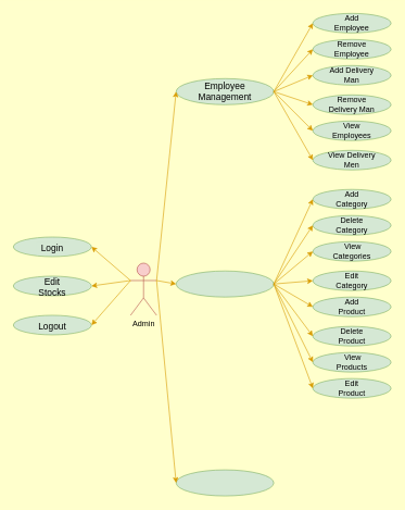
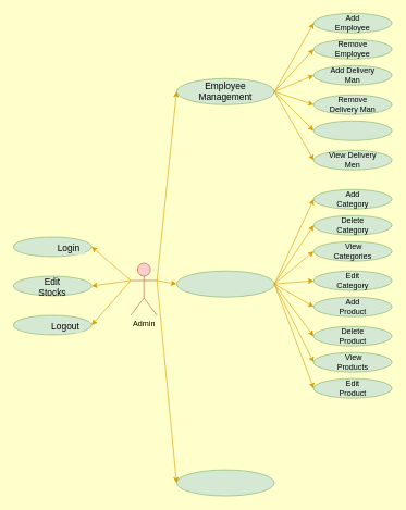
- <mxCell id="30" value="View Employees" style="text;html=1;strokeColor=none;fillColor=none;align=center;verticalAlign=middle;whiteSpace=wrap;rounded=0;" parent="1" vertex="1"><mxGeometry x="520" y="190" width="40" height="20" as="geometry" /></mxCell>
- <mxCell id="6" value="&lt;font style=&quot;font-size: 14px&quot;&gt;Login&lt;/font&gt;" style="text;html=1;fillColor=#d5e8d4;align=center;verticalAlign=middle;whiteSpace=wrap;rounded=0;" parent="1" vertex="1"><mxGeometry x="55" y="370" width="50" height="20" as="geometry" /></mxCell>
+ <mxCell id="6" value="&lt;font style=&quot;font-size: 14px&quot;&gt;Login&lt;/font&gt;" style="text;html=1;fillColor=#d5e8d4;align=center;verticalAlign=middle;whiteSpace=wrap;rounded=0;" parent="1" vertex="1"><mxGeometry x="80" y="370" width="50" height="20" as="geometry" /></mxCell>
- <mxCell id="8" value="&lt;font style=&quot;font-size: 14px&quot;&gt;Logout&lt;/font&gt;" style="text;html=1;fillColor=#d5e8d4;align=center;verticalAlign=middle;whiteSpace=wrap;rounded=0;" parent="1" vertex="1"><mxGeometry x="55" y="490" width="50" height="20" as="geometry" /></mxCell>
+ <mxCell id="8" value="&lt;font style=&quot;font-size: 14px&quot;&gt;Logout&lt;/font&gt;" style="text;html=1;fillColor=#d5e8d4;align=center;verticalAlign=middle;whiteSpace=wrap;rounded=0;" parent="1" vertex="1"><mxGeometry x="75" y="490" width="50" height="20" as="geometry" /></mxCell>
